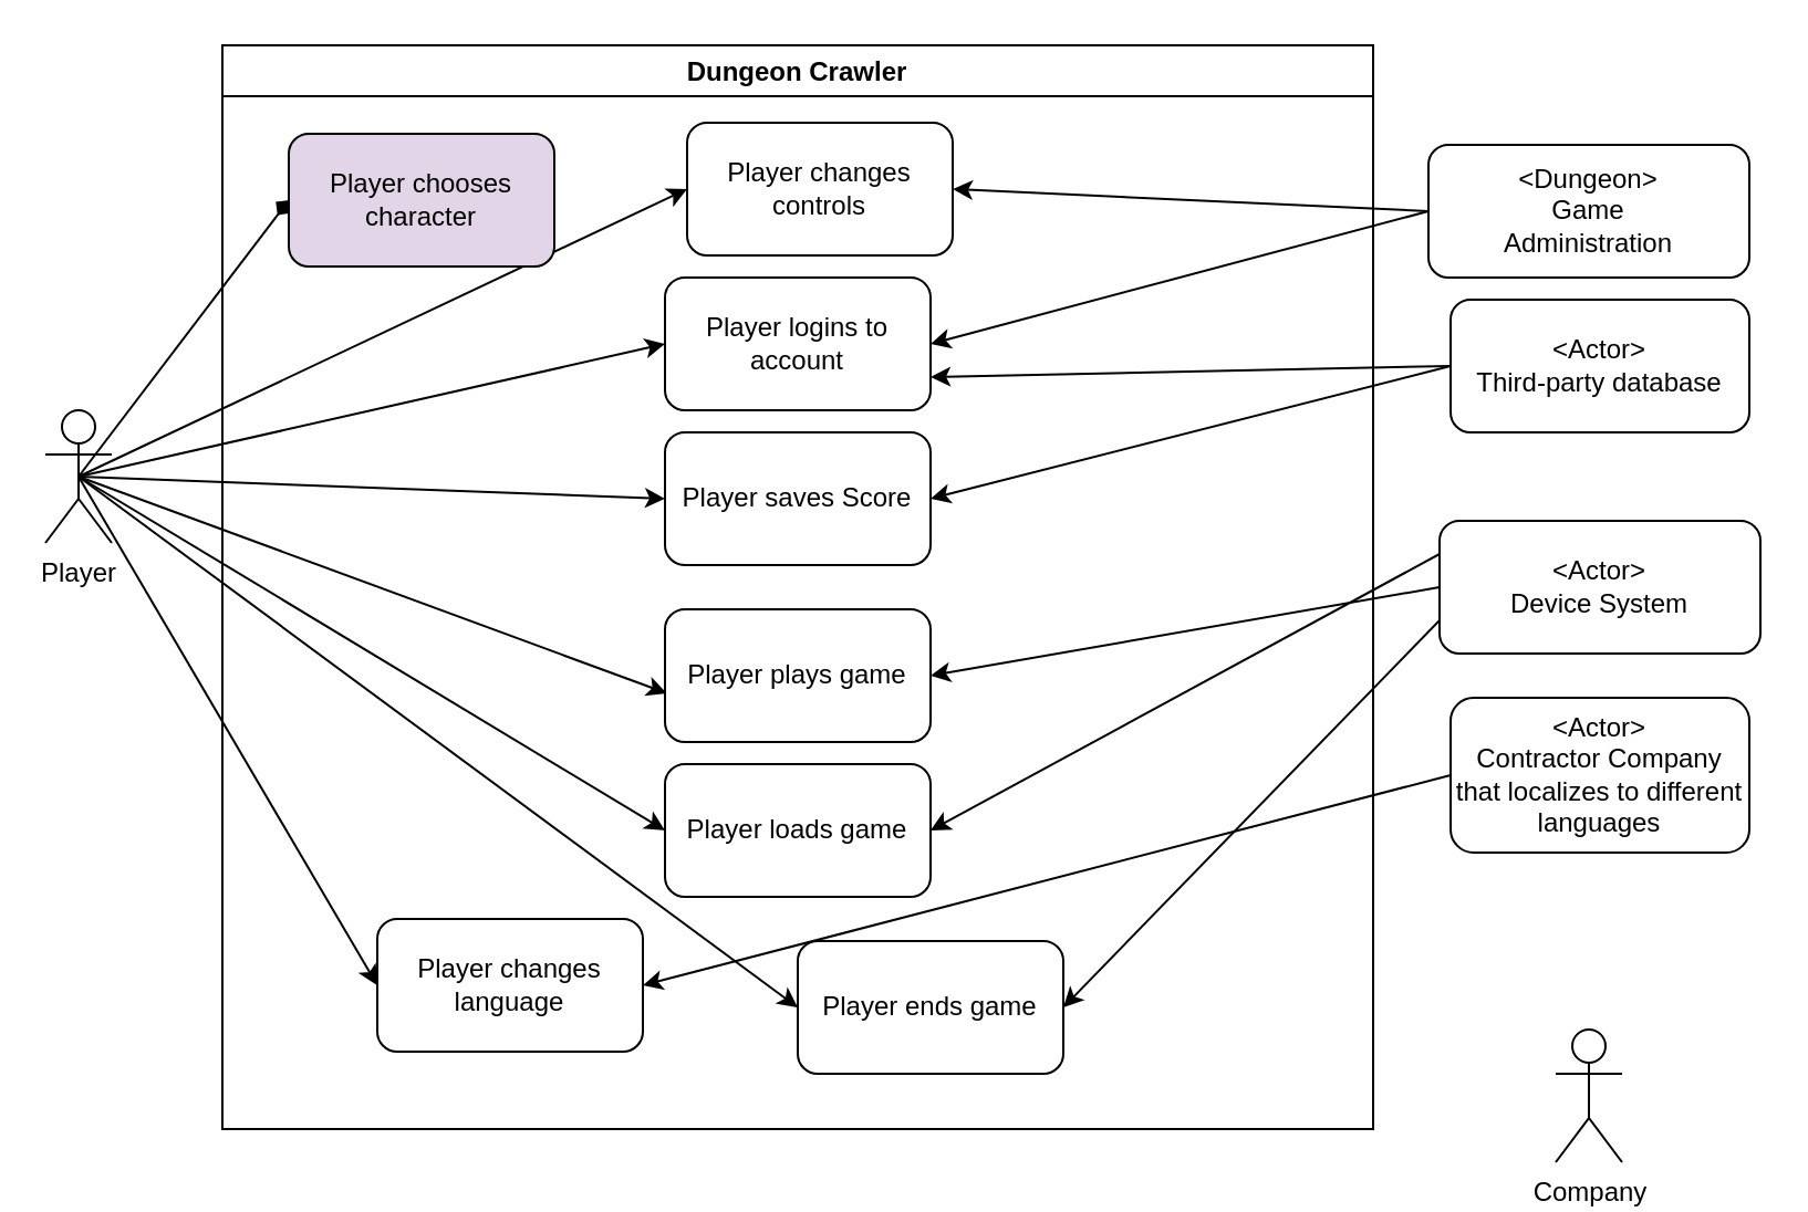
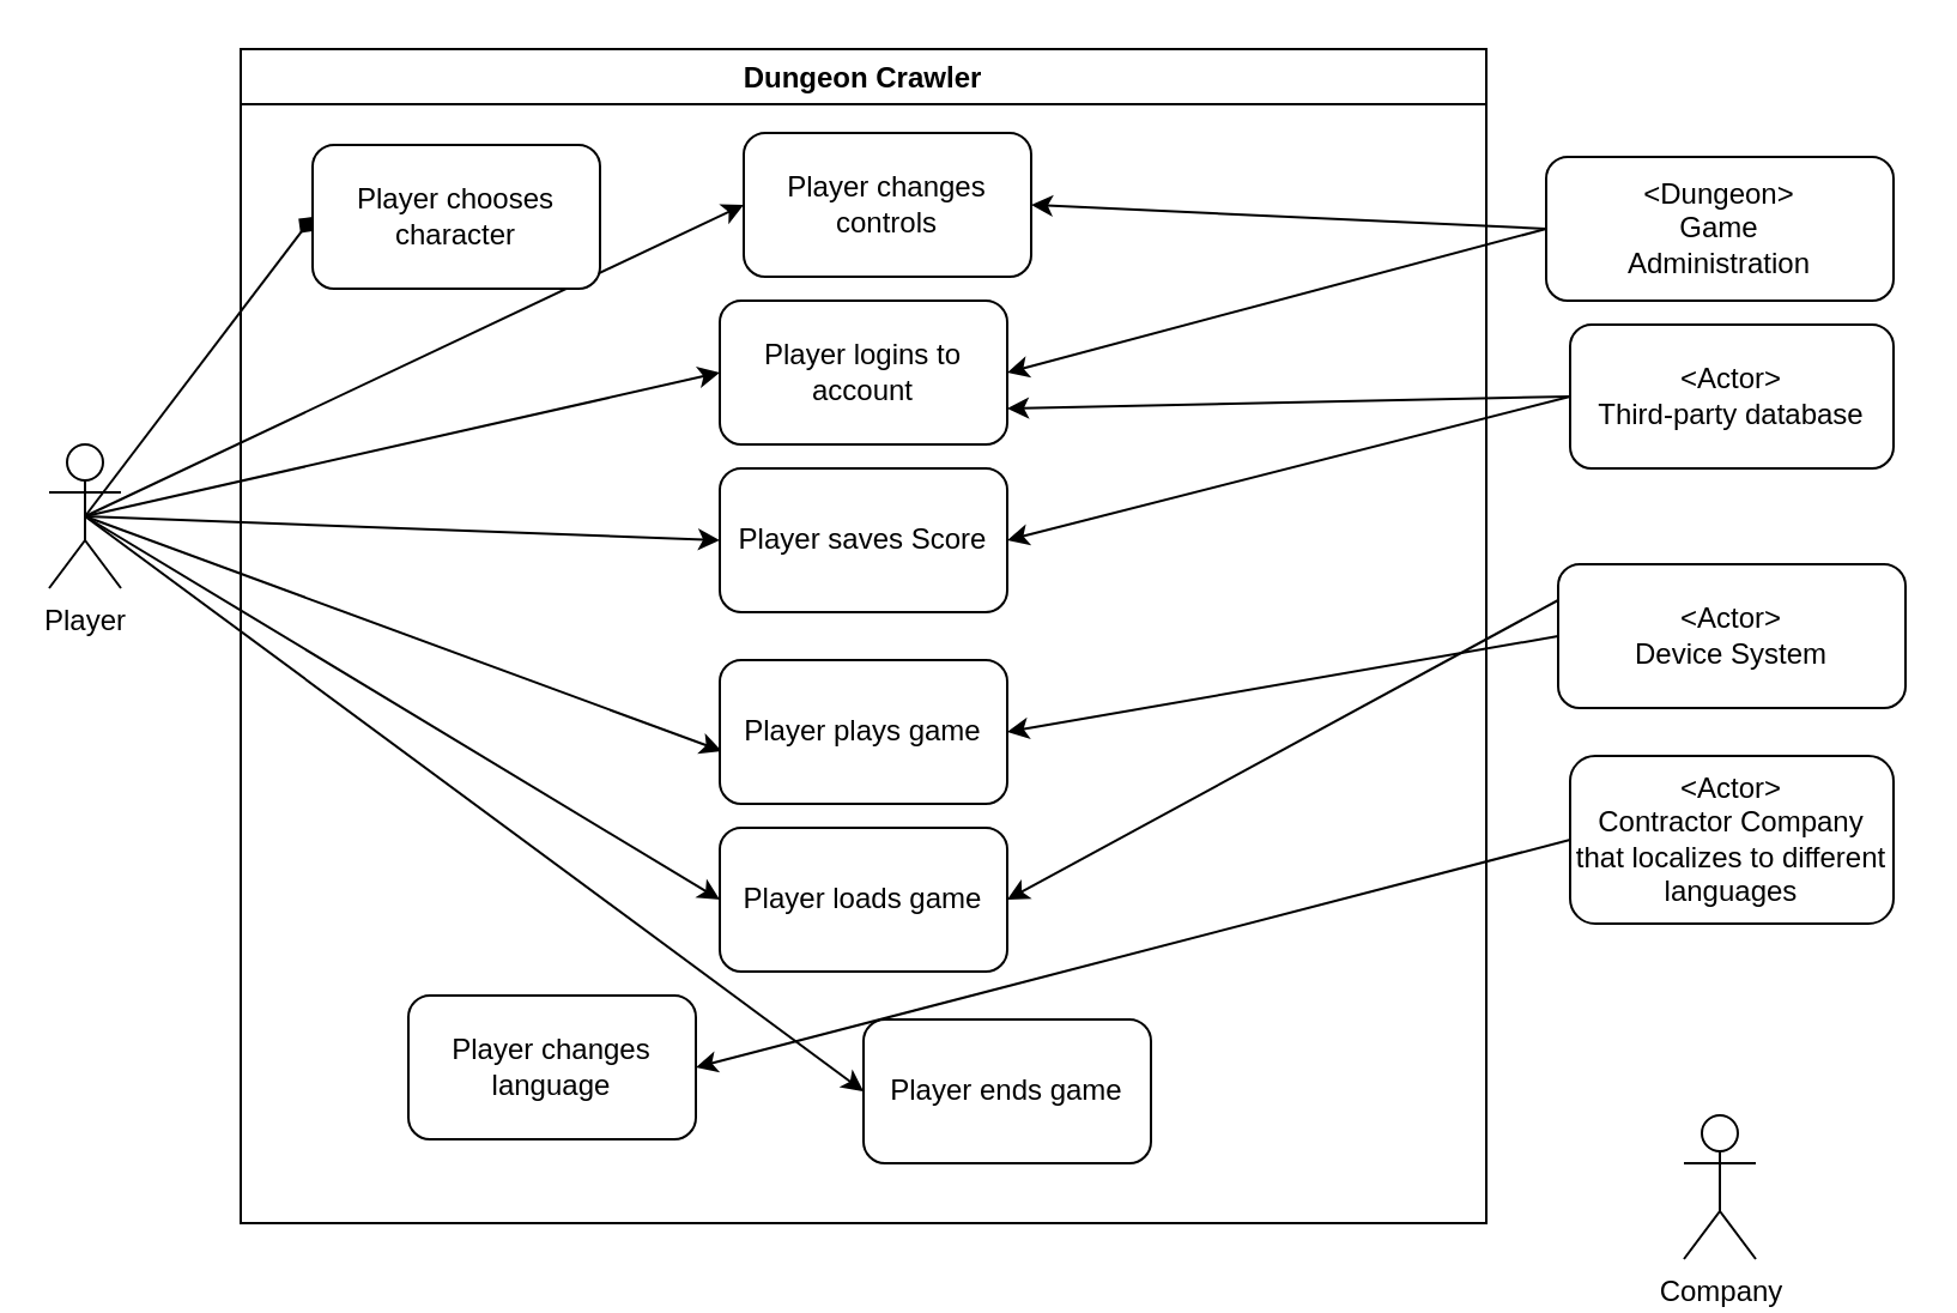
- <mxCell id="19" value="Player chooses character" style="rounded=1;whiteSpace=wrap;html=1;fillColor=#e1d5e7;" parent="11" vertex="1"><mxGeometry x="30" y="40" width="120" height="60" as="geometry" /></mxCell>
+ <mxCell id="19" value="Player chooses character" style="rounded=1;whiteSpace=wrap;html=1;" parent="11" vertex="1"><mxGeometry x="30" y="40" width="120" height="60" as="geometry" /></mxCell>
- <mxCell id="8" style="edgeStyle=none;rounded=0;orthogonalLoop=1;jettySize=auto;html=1;exitX=0.5;exitY=0.5;exitDx=0;exitDy=0;exitPerimeter=0;entryX=0;entryY=0.5;entryDx=0;entryDy=0;" parent="1" source="10" target="18" edge="1"><mxGeometry relative="1" as="geometry"><mxPoint x="140" y="455" as="targetPoint" /></mxGeometry></mxCell>
- <mxCell id="25" style="edgeStyle=none;rounded=0;orthogonalLoop=1;jettySize=auto;html=1;exitX=0;exitY=0.75;exitDx=0;exitDy=0;entryX=1;entryY=0.5;entryDx=0;entryDy=0;" parent="1" source="26" target="17" edge="1"><mxGeometry relative="1" as="geometry" /></mxCell>
